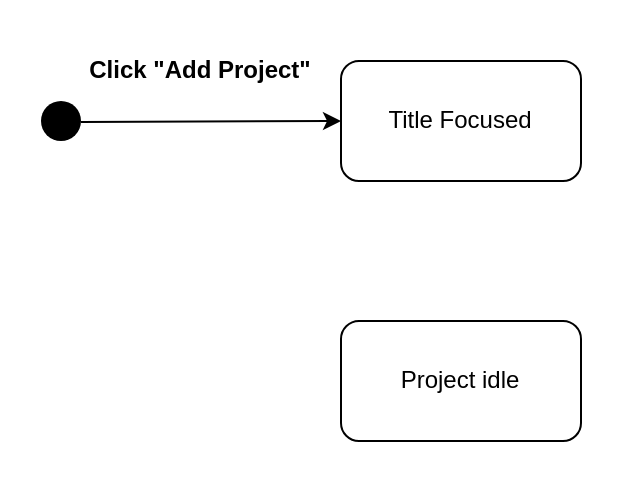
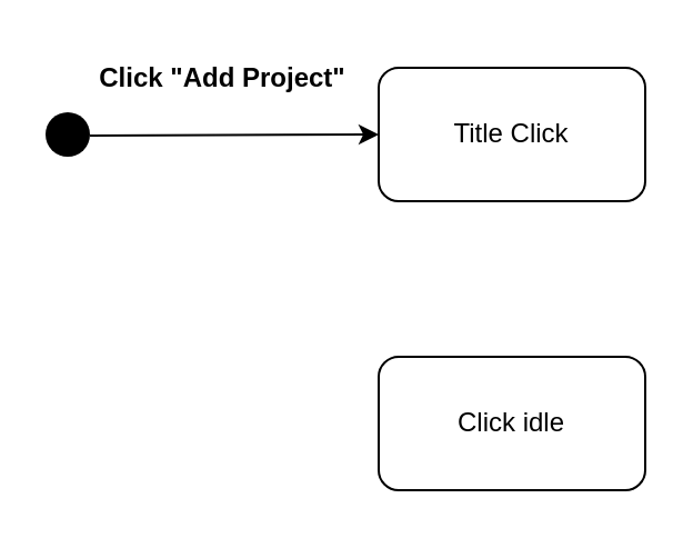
- <mxCell id="2" value="Title Focused" style="rounded=1;whiteSpace=wrap;html=1;" parent="1" vertex="1"><mxGeometry x="170" y="30" width="120" height="60" as="geometry" /></mxCell>
+ <mxCell id="2" value="Title Click" style="rounded=1;whiteSpace=wrap;html=1;" parent="1" vertex="1"><mxGeometry x="170" y="30" width="120" height="60" as="geometry" /></mxCell>
- <mxCell id="6" value="Project idle" style="rounded=1;whiteSpace=wrap;html=1;fontSize=12;" parent="1" vertex="1"><mxGeometry x="170" y="160" width="120" height="60" as="geometry" /></mxCell>
+ <mxCell id="6" value="Click idle" style="rounded=1;whiteSpace=wrap;html=1;fontSize=12;" parent="1" vertex="1"><mxGeometry x="170" y="160" width="120" height="60" as="geometry" /></mxCell>
